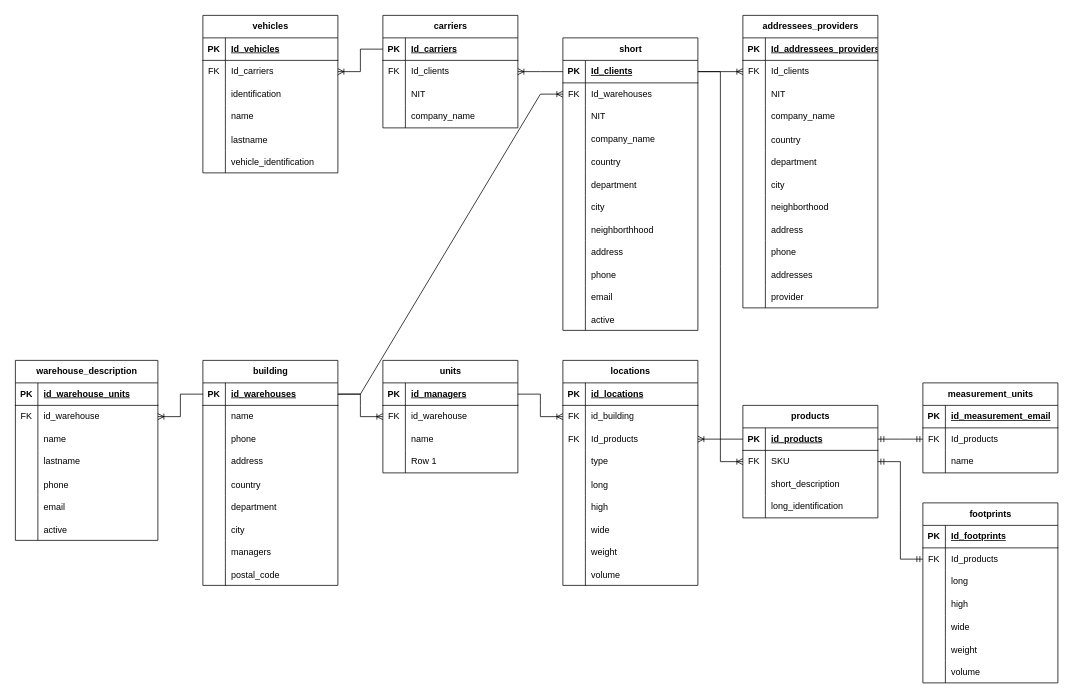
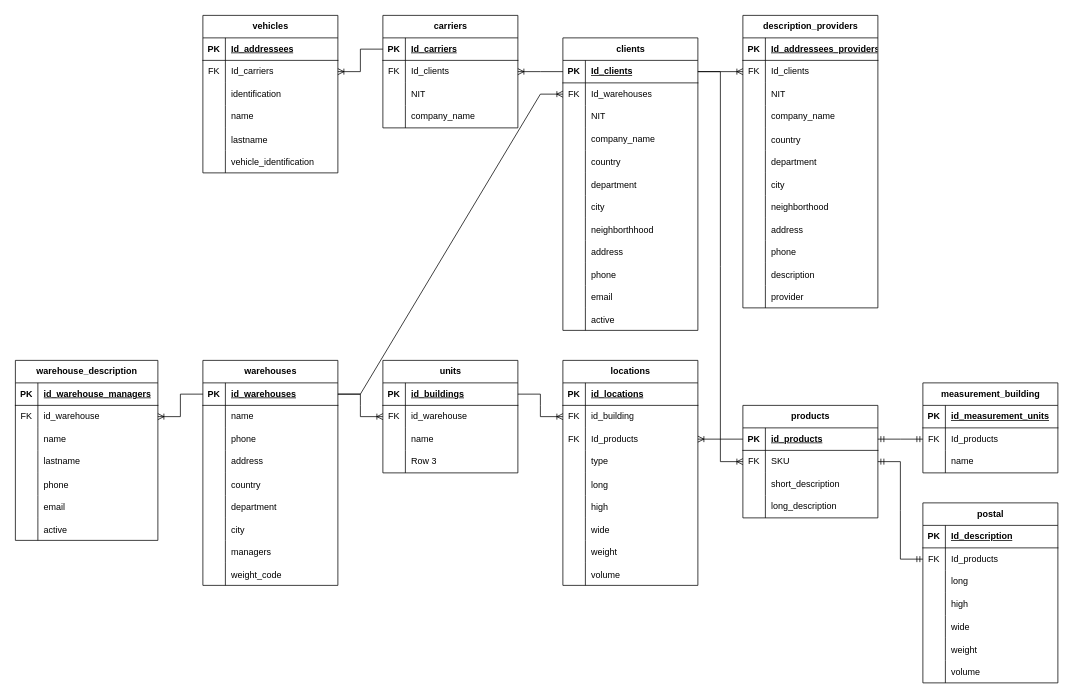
- <mxCell id="126" value="addressees_providers" style="shape=table;startSize=30;container=1;collapsible=1;childLayout=tableLayout;fixedRows=1;rowLines=0;fontStyle=1;align=center;resizeLast=1;html=1;" parent="1" vertex="1"><mxGeometry x="990" y="20" width="180" height="390" as="geometry" /></mxCell>
+ <mxCell id="126" value="description_providers" style="shape=table;startSize=30;container=1;collapsible=1;childLayout=tableLayout;fixedRows=1;rowLines=0;fontStyle=1;align=center;resizeLast=1;html=1;" parent="1" vertex="1"><mxGeometry x="990" y="20" width="180" height="390" as="geometry" /></mxCell>
- <mxCell id="181" value="Id_vehicles" style="shape=partialRectangle;connectable=0;fillColor=none;top=0;left=0;bottom=0;right=0;align=left;spacingLeft=6;fontStyle=5;overflow=hidden;whiteSpace=wrap;html=1;" parent="179" vertex="1"><mxGeometry x="30" width="150" height="30" as="geometry"><mxRectangle width="150" height="30" as="alternateBounds" /></mxGeometry></mxCell>
+ <mxCell id="181" value="Id_addressees" style="shape=partialRectangle;connectable=0;fillColor=none;top=0;left=0;bottom=0;right=0;align=left;spacingLeft=6;fontStyle=5;overflow=hidden;whiteSpace=wrap;html=1;" parent="179" vertex="1"><mxGeometry x="30" width="150" height="30" as="geometry"><mxRectangle width="150" height="30" as="alternateBounds" /></mxGeometry></mxCell>
- <mxCell id="73" value="short" style="shape=table;startSize=30;container=1;collapsible=1;childLayout=tableLayout;fixedRows=1;rowLines=0;fontStyle=1;align=center;resizeLast=1;html=1;" parent="1" vertex="1"><mxGeometry x="750" y="50" width="180" height="390" as="geometry" /></mxCell>
+ <mxCell id="73" value="clients" style="shape=table;startSize=30;container=1;collapsible=1;childLayout=tableLayout;fixedRows=1;rowLines=0;fontStyle=1;align=center;resizeLast=1;html=1;" parent="1" vertex="1"><mxGeometry x="750" y="50" width="180" height="390" as="geometry" /></mxCell>
- <mxCell id="159" value="addresses" style="shape=partialRectangle;connectable=0;fillColor=none;top=0;left=0;bottom=0;right=0;align=left;spacingLeft=6;overflow=hidden;" vertex="1" parent="157"><mxGeometry x="30" width="150" height="30" as="geometry"><mxRectangle width="150" height="30" as="alternateBounds" /></mxGeometry></mxCell>
+ <mxCell id="159" value="description" style="shape=partialRectangle;connectable=0;fillColor=none;top=0;left=0;bottom=0;right=0;align=left;spacingLeft=6;overflow=hidden;" vertex="1" parent="157"><mxGeometry x="30" width="150" height="30" as="geometry"><mxRectangle width="150" height="30" as="alternateBounds" /></mxGeometry></mxCell>
- <mxCell id="2" value="building" style="shape=table;startSize=30;container=1;collapsible=1;childLayout=tableLayout;fixedRows=1;rowLines=0;fontStyle=1;align=center;resizeLast=1;html=1;" parent="1" vertex="1"><mxGeometry x="270" y="480" width="180" height="300" as="geometry" /></mxCell>
+ <mxCell id="2" value="warehouses" style="shape=table;startSize=30;container=1;collapsible=1;childLayout=tableLayout;fixedRows=1;rowLines=0;fontStyle=1;align=center;resizeLast=1;html=1;" parent="1" vertex="1"><mxGeometry x="270" y="480" width="180" height="300" as="geometry" /></mxCell>
- <mxCell id="201" value="id_warehouse_units" style="shape=partialRectangle;connectable=0;fillColor=none;top=0;left=0;bottom=0;right=0;align=left;spacingLeft=6;fontStyle=5;overflow=hidden;whiteSpace=wrap;html=1;" parent="199" vertex="1"><mxGeometry x="30" width="160" height="30" as="geometry"><mxRectangle width="160" height="30" as="alternateBounds" /></mxGeometry></mxCell>
+ <mxCell id="201" value="id_warehouse_managers" style="shape=partialRectangle;connectable=0;fillColor=none;top=0;left=0;bottom=0;right=0;align=left;spacingLeft=6;fontStyle=5;overflow=hidden;whiteSpace=wrap;html=1;" parent="199" vertex="1"><mxGeometry x="30" width="160" height="30" as="geometry"><mxRectangle width="160" height="30" as="alternateBounds" /></mxGeometry></mxCell>
- <mxCell id="33" value="id_managers" style="shape=partialRectangle;connectable=0;fillColor=none;top=0;left=0;bottom=0;right=0;align=left;spacingLeft=6;fontStyle=5;overflow=hidden;whiteSpace=wrap;html=1;" parent="31" vertex="1"><mxGeometry x="30" width="150" height="30" as="geometry"><mxRectangle width="150" height="30" as="alternateBounds" /></mxGeometry></mxCell>
+ <mxCell id="33" value="id_buildings" style="shape=partialRectangle;connectable=0;fillColor=none;top=0;left=0;bottom=0;right=0;align=left;spacingLeft=6;fontStyle=5;overflow=hidden;whiteSpace=wrap;html=1;" parent="31" vertex="1"><mxGeometry x="30" width="150" height="30" as="geometry"><mxRectangle width="150" height="30" as="alternateBounds" /></mxGeometry></mxCell>
- <mxCell id="221" value="measurement_units" style="shape=table;startSize=30;container=1;collapsible=1;childLayout=tableLayout;fixedRows=1;rowLines=0;fontStyle=1;align=center;resizeLast=1;html=1;" parent="1" vertex="1"><mxGeometry x="1230" y="510" width="180" height="120" as="geometry" /></mxCell>
+ <mxCell id="221" value="measurement_building" style="shape=table;startSize=30;container=1;collapsible=1;childLayout=tableLayout;fixedRows=1;rowLines=0;fontStyle=1;align=center;resizeLast=1;html=1;" parent="1" vertex="1"><mxGeometry x="1230" y="510" width="180" height="120" as="geometry" /></mxCell>
- <mxCell id="224" value="id_measurement_email" style="shape=partialRectangle;connectable=0;fillColor=none;top=0;left=0;bottom=0;right=0;align=left;spacingLeft=6;fontStyle=5;overflow=hidden;whiteSpace=wrap;html=1;" parent="222" vertex="1"><mxGeometry x="30" width="150" height="30" as="geometry"><mxRectangle width="150" height="30" as="alternateBounds" /></mxGeometry></mxCell>
+ <mxCell id="224" value="id_measurement_units" style="shape=partialRectangle;connectable=0;fillColor=none;top=0;left=0;bottom=0;right=0;align=left;spacingLeft=6;fontStyle=5;overflow=hidden;whiteSpace=wrap;html=1;" parent="222" vertex="1"><mxGeometry x="30" width="150" height="30" as="geometry"><mxRectangle width="150" height="30" as="alternateBounds" /></mxGeometry></mxCell>
- <mxCell id="42" value="Row 1" style="shape=partialRectangle;connectable=0;fillColor=none;top=0;left=0;bottom=0;right=0;align=left;spacingLeft=6;overflow=hidden;whiteSpace=wrap;html=1;" parent="40" vertex="1"><mxGeometry x="30" width="150" height="30" as="geometry"><mxRectangle width="150" height="30" as="alternateBounds" /></mxGeometry></mxCell>
+ <mxCell id="42" value="Row 3" style="shape=partialRectangle;connectable=0;fillColor=none;top=0;left=0;bottom=0;right=0;align=left;spacingLeft=6;overflow=hidden;whiteSpace=wrap;html=1;" parent="40" vertex="1"><mxGeometry x="30" width="150" height="30" as="geometry"><mxRectangle width="150" height="30" as="alternateBounds" /></mxGeometry></mxCell>
- <mxCell id="123" value="long_identification" style="shape=partialRectangle;connectable=0;fillColor=none;top=0;left=0;bottom=0;right=0;align=left;spacingLeft=6;overflow=hidden;whiteSpace=wrap;html=1;" parent="121" vertex="1"><mxGeometry x="30" width="150" height="30" as="geometry"><mxRectangle width="150" height="30" as="alternateBounds" /></mxGeometry></mxCell>
+ <mxCell id="123" value="long_description" style="shape=partialRectangle;connectable=0;fillColor=none;top=0;left=0;bottom=0;right=0;align=left;spacingLeft=6;overflow=hidden;whiteSpace=wrap;html=1;" parent="121" vertex="1"><mxGeometry x="30" width="150" height="30" as="geometry"><mxRectangle width="150" height="30" as="alternateBounds" /></mxGeometry></mxCell>
- <mxCell id="232" value="footprints" style="shape=table;startSize=30;container=1;collapsible=1;childLayout=tableLayout;fixedRows=1;rowLines=0;fontStyle=1;align=center;resizeLast=1;html=1;" parent="1" vertex="1"><mxGeometry x="1230" y="670" width="180" height="240" as="geometry" /></mxCell>
+ <mxCell id="232" value="postal" style="shape=table;startSize=30;container=1;collapsible=1;childLayout=tableLayout;fixedRows=1;rowLines=0;fontStyle=1;align=center;resizeLast=1;html=1;" parent="1" vertex="1"><mxGeometry x="1230" y="670" width="180" height="240" as="geometry" /></mxCell>
- <mxCell id="235" value="Id_footprints" style="shape=partialRectangle;connectable=0;fillColor=none;top=0;left=0;bottom=0;right=0;align=left;spacingLeft=6;fontStyle=5;overflow=hidden;whiteSpace=wrap;html=1;" parent="233" vertex="1"><mxGeometry x="30" width="150" height="30" as="geometry"><mxRectangle width="150" height="30" as="alternateBounds" /></mxGeometry></mxCell>
+ <mxCell id="235" value="Id_description" style="shape=partialRectangle;connectable=0;fillColor=none;top=0;left=0;bottom=0;right=0;align=left;spacingLeft=6;fontStyle=5;overflow=hidden;whiteSpace=wrap;html=1;" parent="233" vertex="1"><mxGeometry x="30" width="150" height="30" as="geometry"><mxRectangle width="150" height="30" as="alternateBounds" /></mxGeometry></mxCell>
- <mxCell id="29" value="postal_code" style="shape=partialRectangle;connectable=0;fillColor=none;top=0;left=0;bottom=0;right=0;align=left;spacingLeft=6;overflow=hidden;" vertex="1" parent="27"><mxGeometry x="30" width="150" height="30" as="geometry"><mxRectangle width="150" height="30" as="alternateBounds" /></mxGeometry></mxCell>
+ <mxCell id="29" value="weight_code" style="shape=partialRectangle;connectable=0;fillColor=none;top=0;left=0;bottom=0;right=0;align=left;spacingLeft=6;overflow=hidden;" vertex="1" parent="27"><mxGeometry x="30" width="150" height="30" as="geometry"><mxRectangle width="150" height="30" as="alternateBounds" /></mxGeometry></mxCell>
